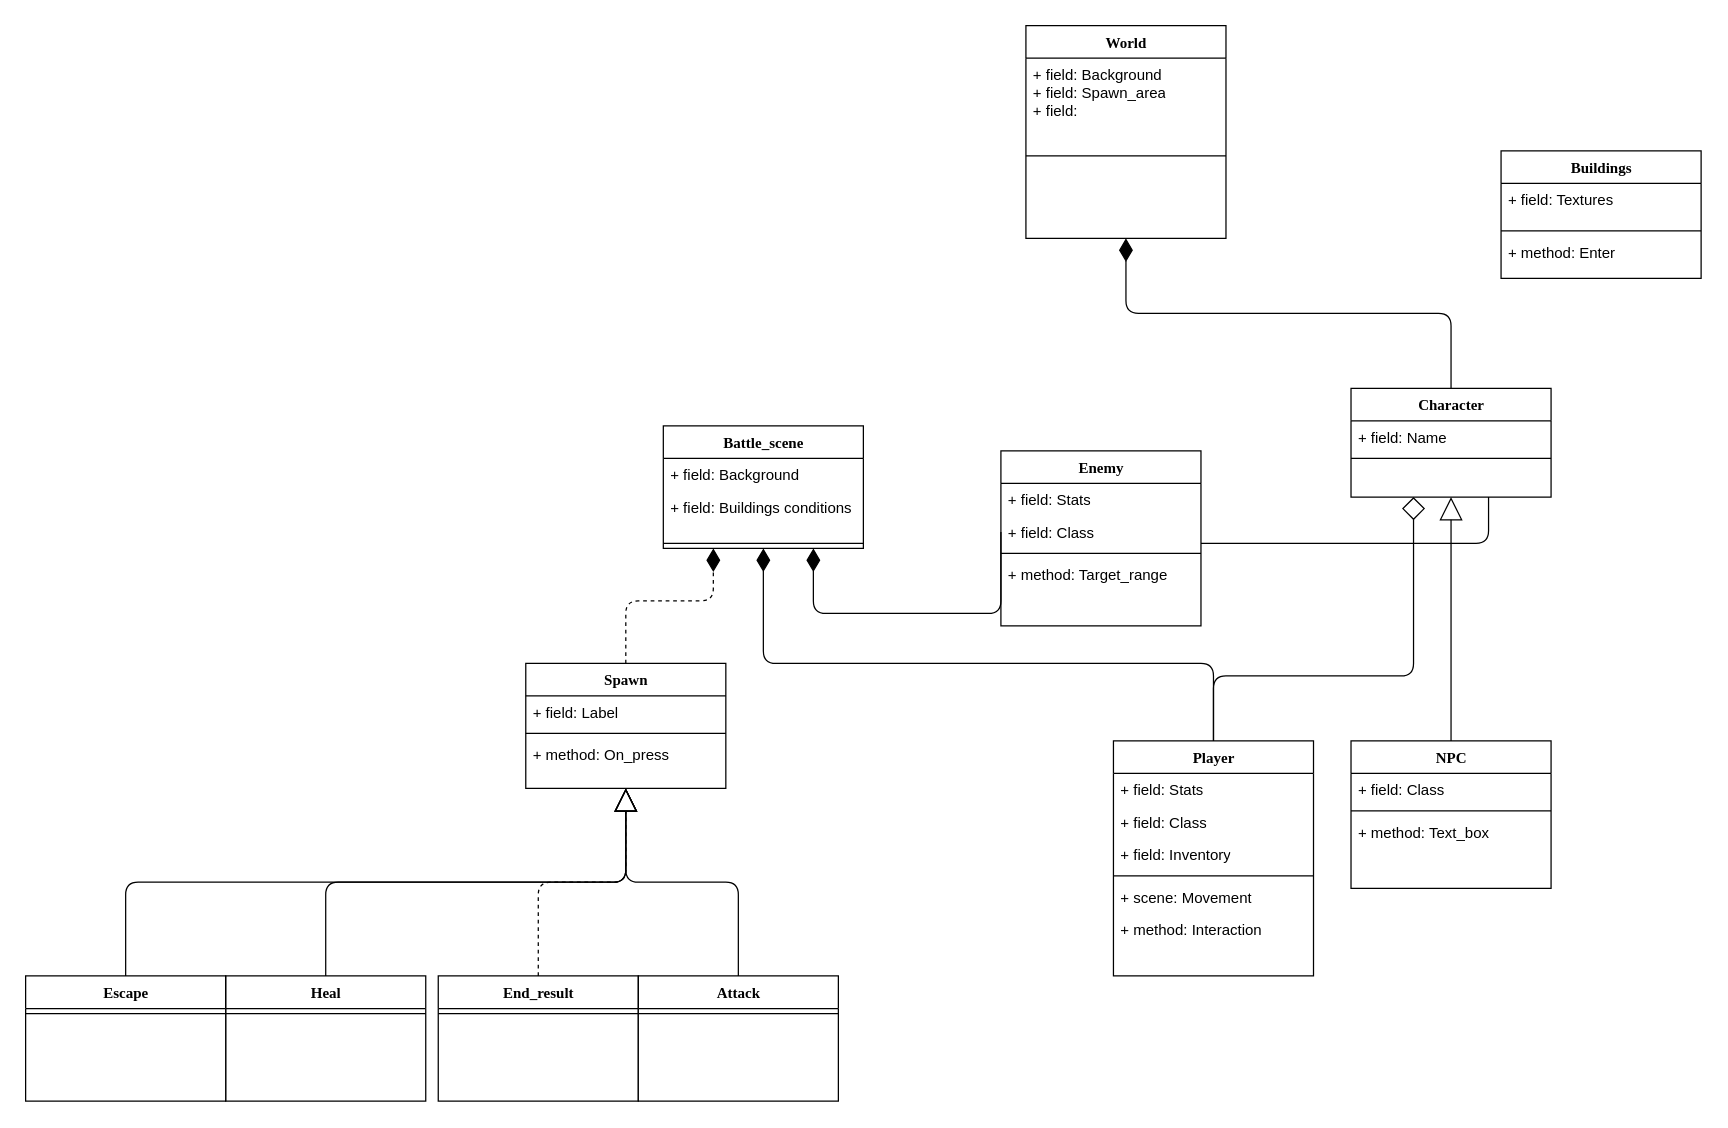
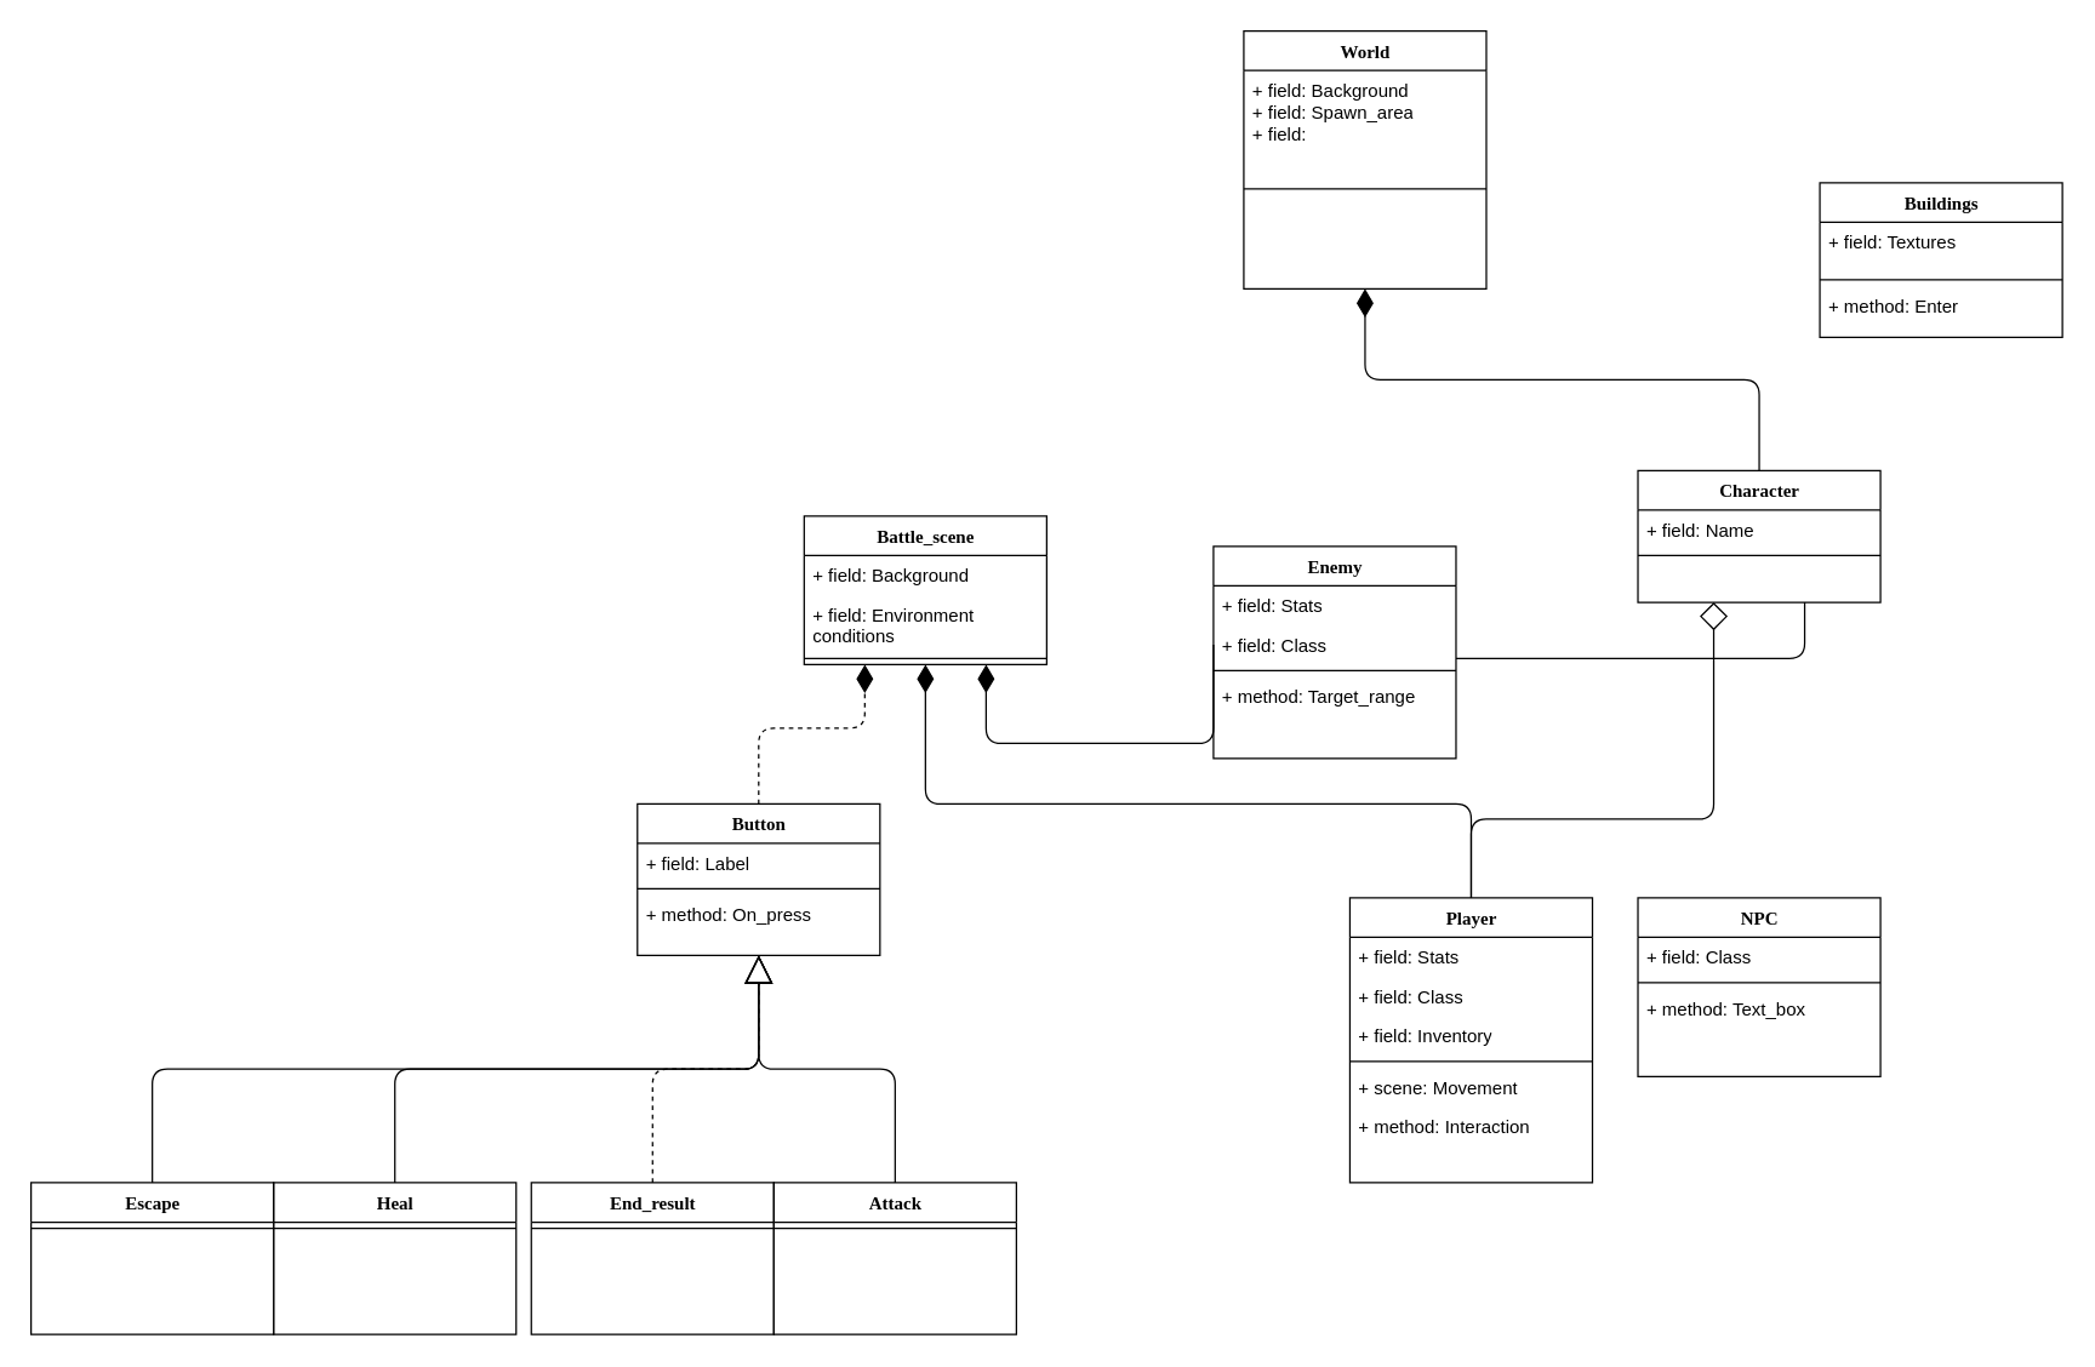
- <mxCell id="16" value="+ field: Buildings conditions" style="text;html=1;strokeColor=none;fillColor=none;align=left;verticalAlign=top;spacingLeft=4;spacingRight=4;whiteSpace=wrap;overflow=hidden;rotatable=0;points=[[0,0.5],[1,0.5]];portConstraint=eastwest;" parent="14" vertex="1"><mxGeometry y="52" width="160" height="38" as="geometry" /></mxCell>
+ <mxCell id="16" value="+ field: Environment conditions" style="text;html=1;strokeColor=none;fillColor=none;align=left;verticalAlign=top;spacingLeft=4;spacingRight=4;whiteSpace=wrap;overflow=hidden;rotatable=0;points=[[0,0.5],[1,0.5]];portConstraint=eastwest;" parent="14" vertex="1"><mxGeometry y="52" width="160" height="38" as="geometry" /></mxCell>
- <mxCell id="26" style="edgeStyle=orthogonalEdgeStyle;html=1;labelBackgroundColor=none;startFill=0;startSize=8;endArrow=block;endFill=0;endSize=16;fontFamily=Verdana;fontSize=12;" parent="1" source="27" target="3" edge="1"><mxGeometry relative="1" as="geometry" /></mxCell>
- <mxCell id="9" value="Spawn" style="swimlane;html=1;fontStyle=1;align=center;verticalAlign=top;childLayout=stackLayout;horizontal=1;startSize=26;horizontalStack=0;resizeParent=1;resizeLast=0;collapsible=1;marginBottom=0;swimlaneFillColor=#ffffff;rounded=0;shadow=0;comic=0;labelBackgroundColor=none;strokeWidth=1;fillColor=none;fontFamily=Verdana;fontSize=12" parent="1" vertex="1"><mxGeometry x="420" y="530" width="160" height="100" as="geometry" /></mxCell>
+ <mxCell id="9" value="Button" style="swimlane;html=1;fontStyle=1;align=center;verticalAlign=top;childLayout=stackLayout;horizontal=1;startSize=26;horizontalStack=0;resizeParent=1;resizeLast=0;collapsible=1;marginBottom=0;swimlaneFillColor=#ffffff;rounded=0;shadow=0;comic=0;labelBackgroundColor=none;strokeWidth=1;fillColor=none;fontFamily=Verdana;fontSize=12" parent="1" vertex="1"><mxGeometry x="420" y="530" width="160" height="100" as="geometry" /></mxCell>
